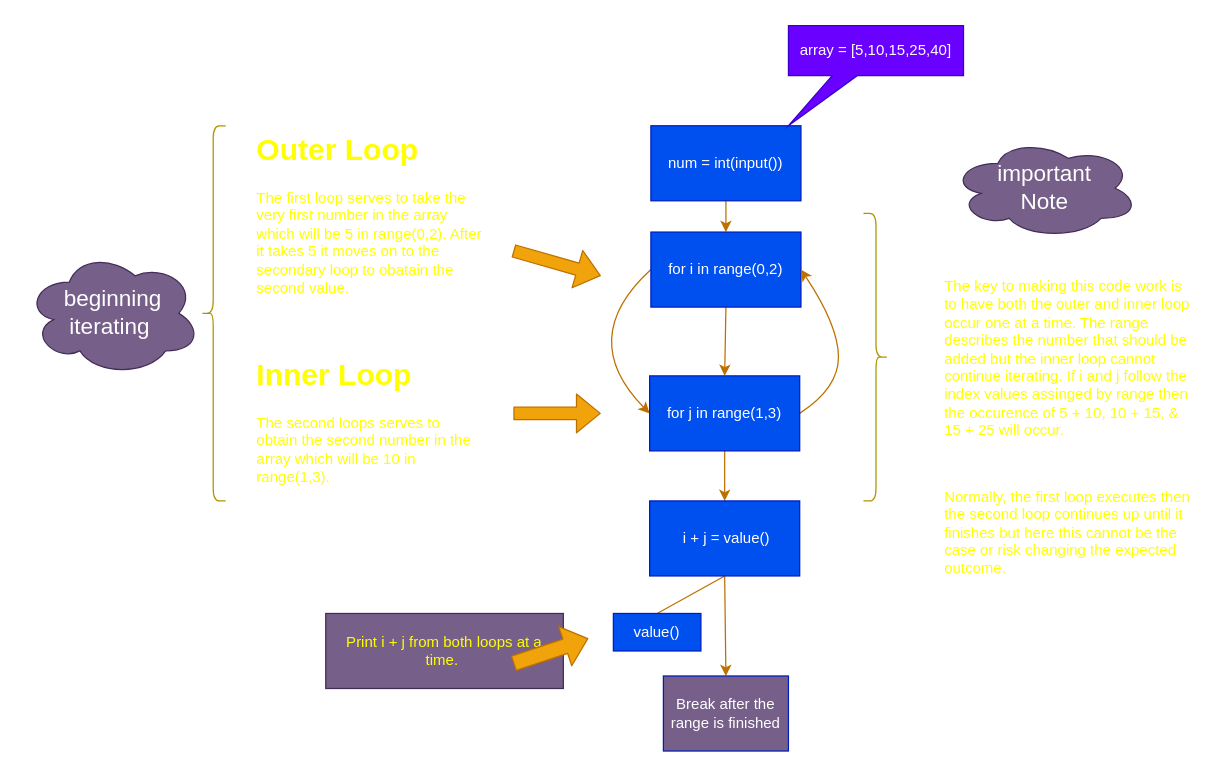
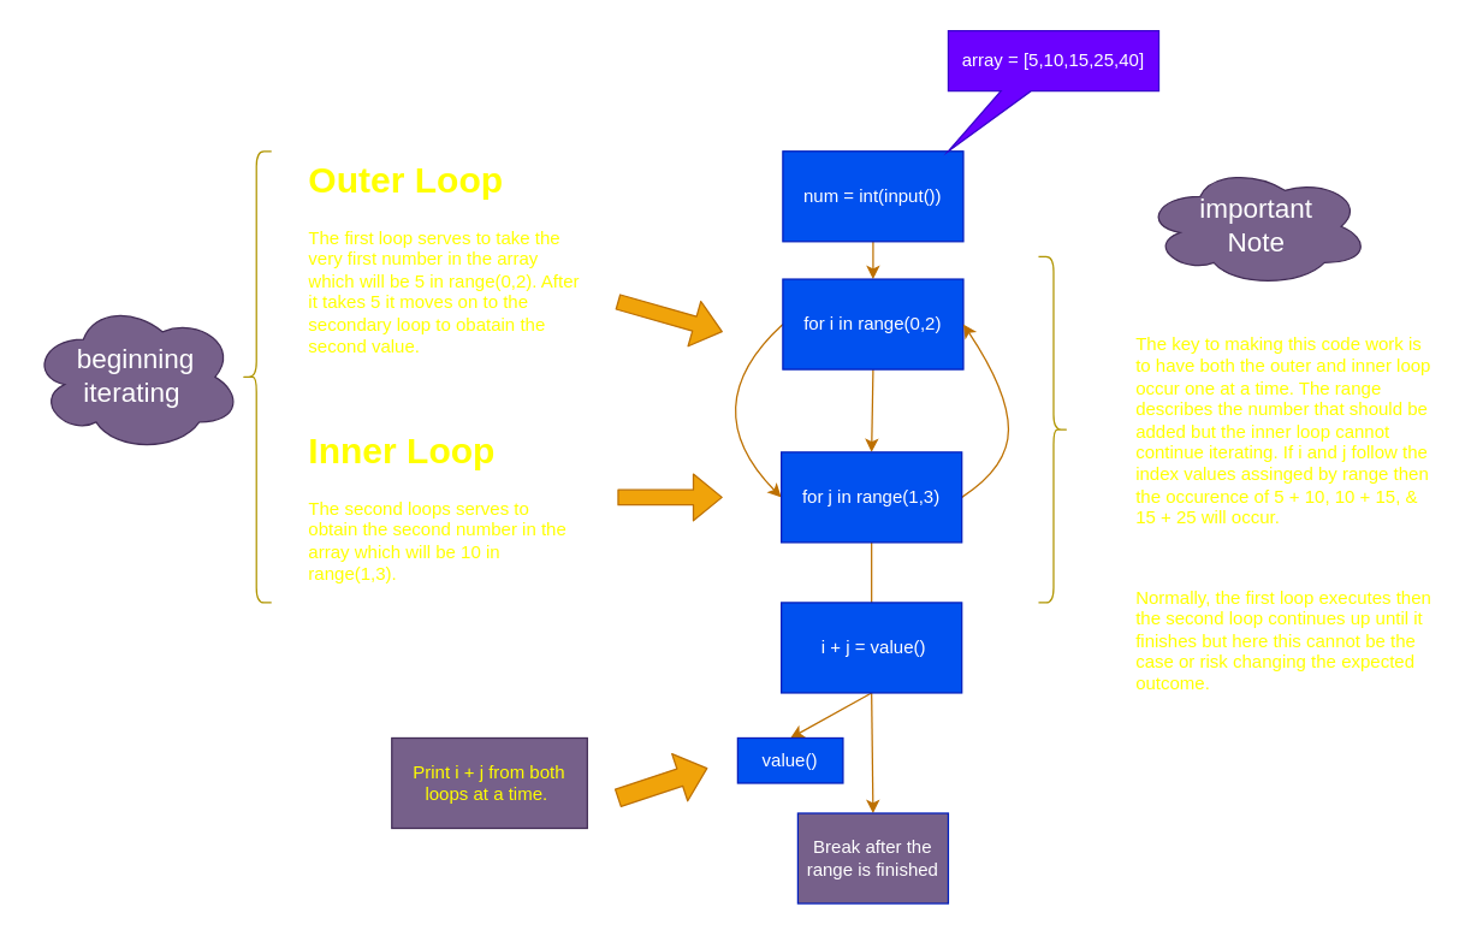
- <mxCell id="8" style="edgeStyle=none;html=1;exitX=0.5;exitY=1;exitDx=0;exitDy=0;entryX=0.5;entryY=0;entryDx=0;entryDy=0;fontColor=#FFFF00;fillColor=#f0a30a;strokeColor=#BD7000;" edge="1" parent="1" source="10" target="17"><mxGeometry relative="1" as="geometry" /></mxCell>
+ <mxCell id="8" style="edgeStyle=none;html=1;exitX=0.5;exitY=1;exitDx=0;exitDy=0;entryX=0.5;entryY=0;entryDx=0;entryDy=0;fontColor=#FFFF00;fillColor=#f0a30a;strokeColor=#BD7000;endArrow=none;" edge="1" parent="1" source="10" target="17"><mxGeometry relative="1" as="geometry" /></mxCell>
- <mxCell id="15" style="edgeStyle=none;html=1;exitX=0.5;exitY=1;exitDx=0;exitDy=0;fontColor=#FFFFFF;fillColor=#f0a30a;strokeColor=#BD7000;entryX=0.5;entryY=0;entryDx=0;entryDy=0;endArrow=none;" edge="1" parent="1" source="17" target="18"><mxGeometry relative="1" as="geometry"><mxPoint x="710" y="460" as="targetPoint" /></mxGeometry></mxCell>
+ <mxCell id="15" style="edgeStyle=none;html=1;exitX=0.5;exitY=1;exitDx=0;exitDy=0;fontColor=#FFFFFF;fillColor=#f0a30a;strokeColor=#BD7000;entryX=0.5;entryY=0;entryDx=0;entryDy=0;" edge="1" parent="1" source="17" target="18"><mxGeometry relative="1" as="geometry"><mxPoint x="710" y="460" as="targetPoint" /></mxGeometry></mxCell>
- <mxCell id="21" value="&lt;font color=&quot;#ffff00&quot;&gt;Print i + j from both loops at a time.&amp;nbsp;&lt;/font&gt;" style="rounded=0;whiteSpace=wrap;html=1;fontColor=#ffffff;fillColor=#76608a;strokeColor=#432D57;" vertex="1" parent="1"><mxGeometry x="260" y="490" width="190" height="60" as="geometry" /></mxCell>
+ <mxCell id="21" value="&lt;font color=&quot;#ffff00&quot;&gt;Print i + j from both loops at a time.&amp;nbsp;&lt;/font&gt;" style="rounded=0;whiteSpace=wrap;html=1;fontColor=#ffffff;fillColor=#76608a;strokeColor=#432D57;" vertex="1" parent="1"><mxGeometry x="260" y="490" width="130" height="60" as="geometry" /></mxCell>
